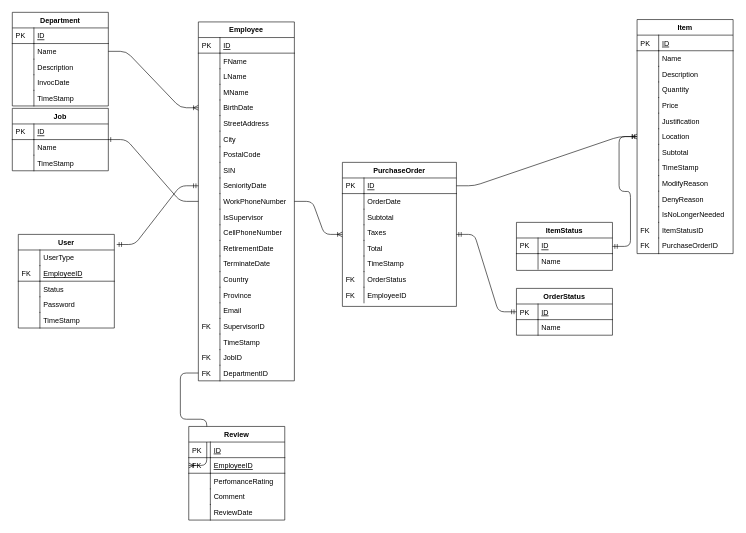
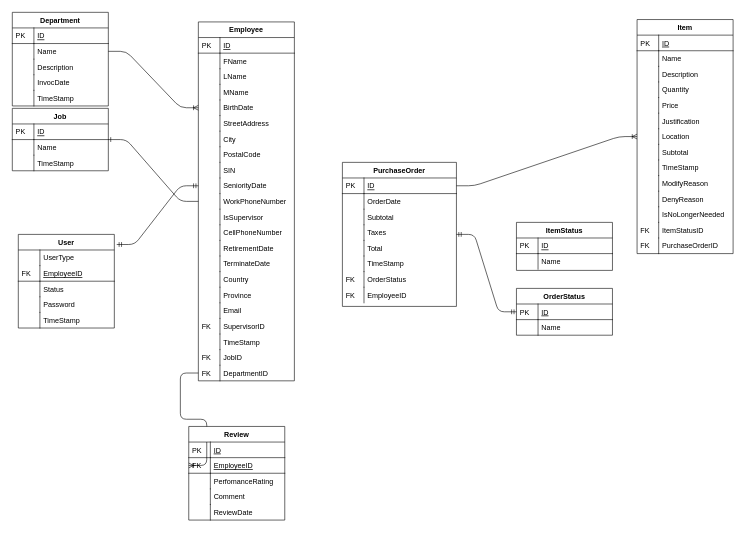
- <mxCell id="64" value="" style="edgeStyle=entityRelationEdgeStyle;fontSize=12;html=1;endArrow=ERoneToMany;" parent="1" source="66" target="17" edge="1"><mxGeometry width="100" height="100" relative="1" as="geometry"><mxPoint x="440" y="470" as="sourcePoint" /><mxPoint x="540" y="370" as="targetPoint" /></mxGeometry></mxCell>
- <mxCell id="15" value="" style="edgeStyle=entityRelationEdgeStyle;fontSize=12;html=1;endArrow=ERmandOne;startArrow=ERmandOne;" parent="1" source="111" target="2" edge="1"><mxGeometry width="100" height="100" relative="1" as="geometry"><mxPoint x="720" y="200" as="sourcePoint" /><mxPoint x="820" y="294" as="targetPoint" /></mxGeometry></mxCell>
